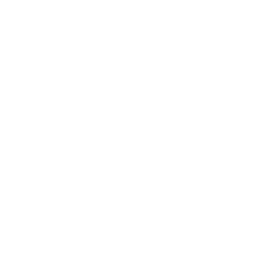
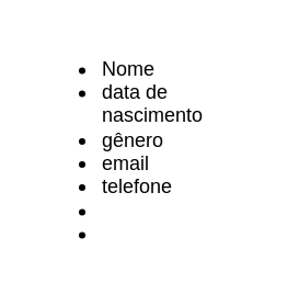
+ <mxCell id="2" value="&lt;ul&gt;&lt;li&gt;Nome&lt;/li&gt;&lt;li&gt;data de nascimento&lt;/li&gt;&lt;li&gt;gênero&lt;/li&gt;&lt;li&gt;email&lt;/li&gt;&lt;li&gt;telefone&lt;/li&gt;&lt;li&gt;&lt;br&gt;&lt;/li&gt;&lt;li&gt;&lt;br&gt;&lt;/li&gt;&lt;/ul&gt;" style="text;strokeColor=none;fillColor=none;html=1;whiteSpace=wrap;verticalAlign=middle;overflow=hidden;" vertex="1" parent="1"><mxGeometry x="20" y="20" width="140" height="130" as="geometry" /></mxCell>
